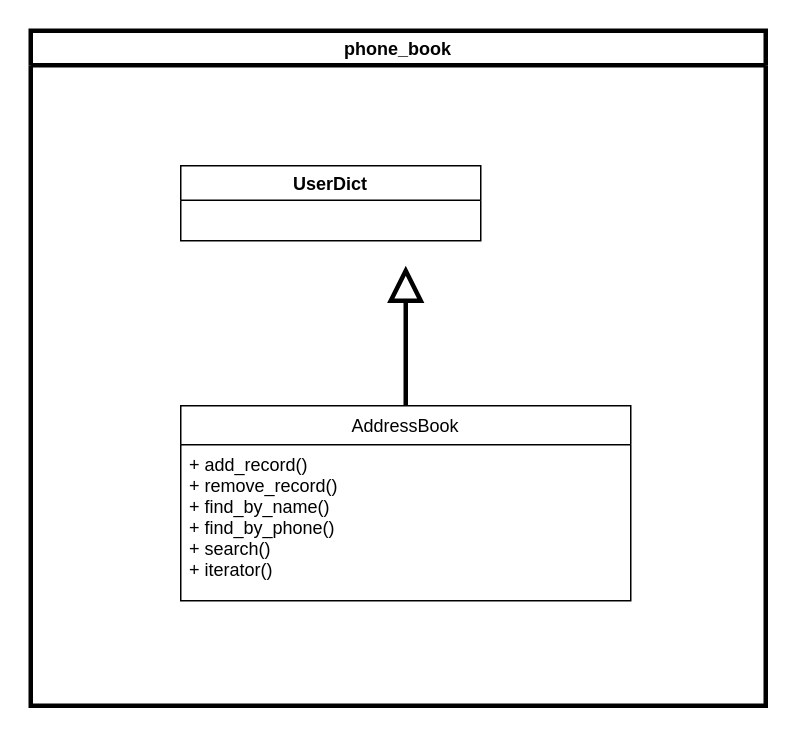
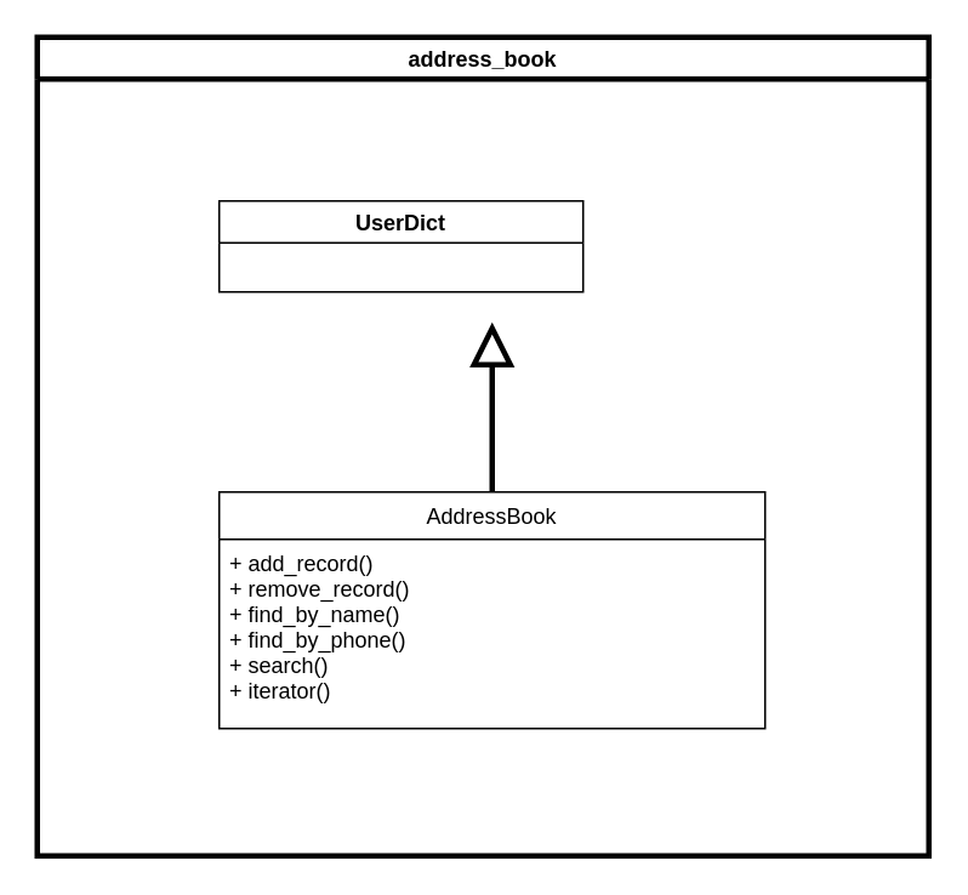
- <mxCell id="7" value="phone_book" style="swimlane;strokeWidth=3;" vertex="1" parent="1"><mxGeometry x="20" y="20" width="490" height="450" as="geometry" /></mxCell>
+ <mxCell id="7" value="address_book" style="swimlane;strokeWidth=3;" vertex="1" parent="1"><mxGeometry x="20" y="20" width="490" height="450" as="geometry" /></mxCell>
